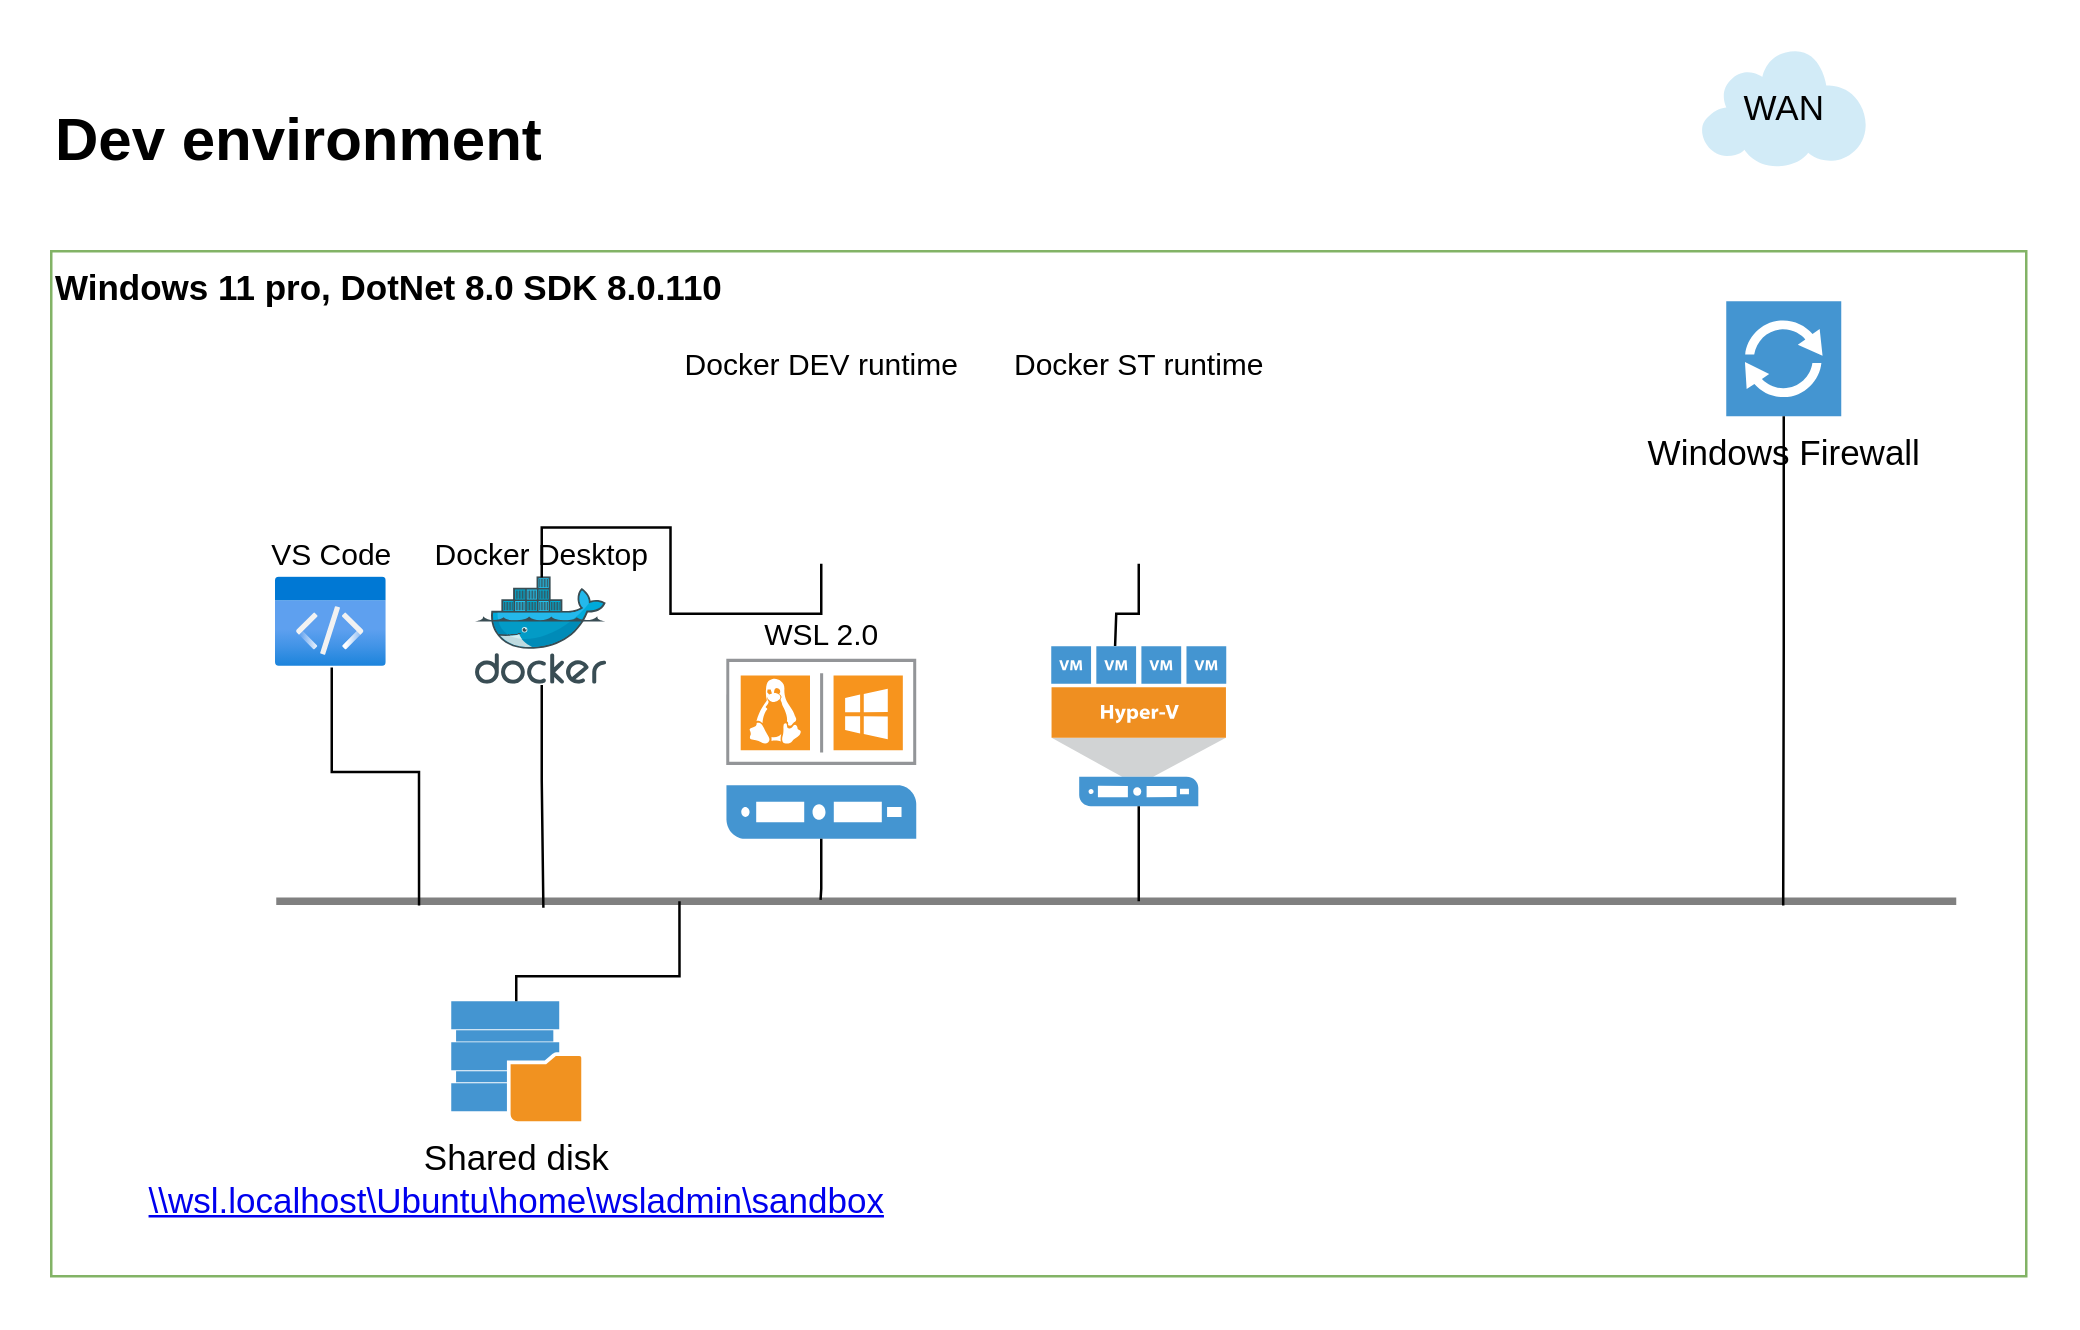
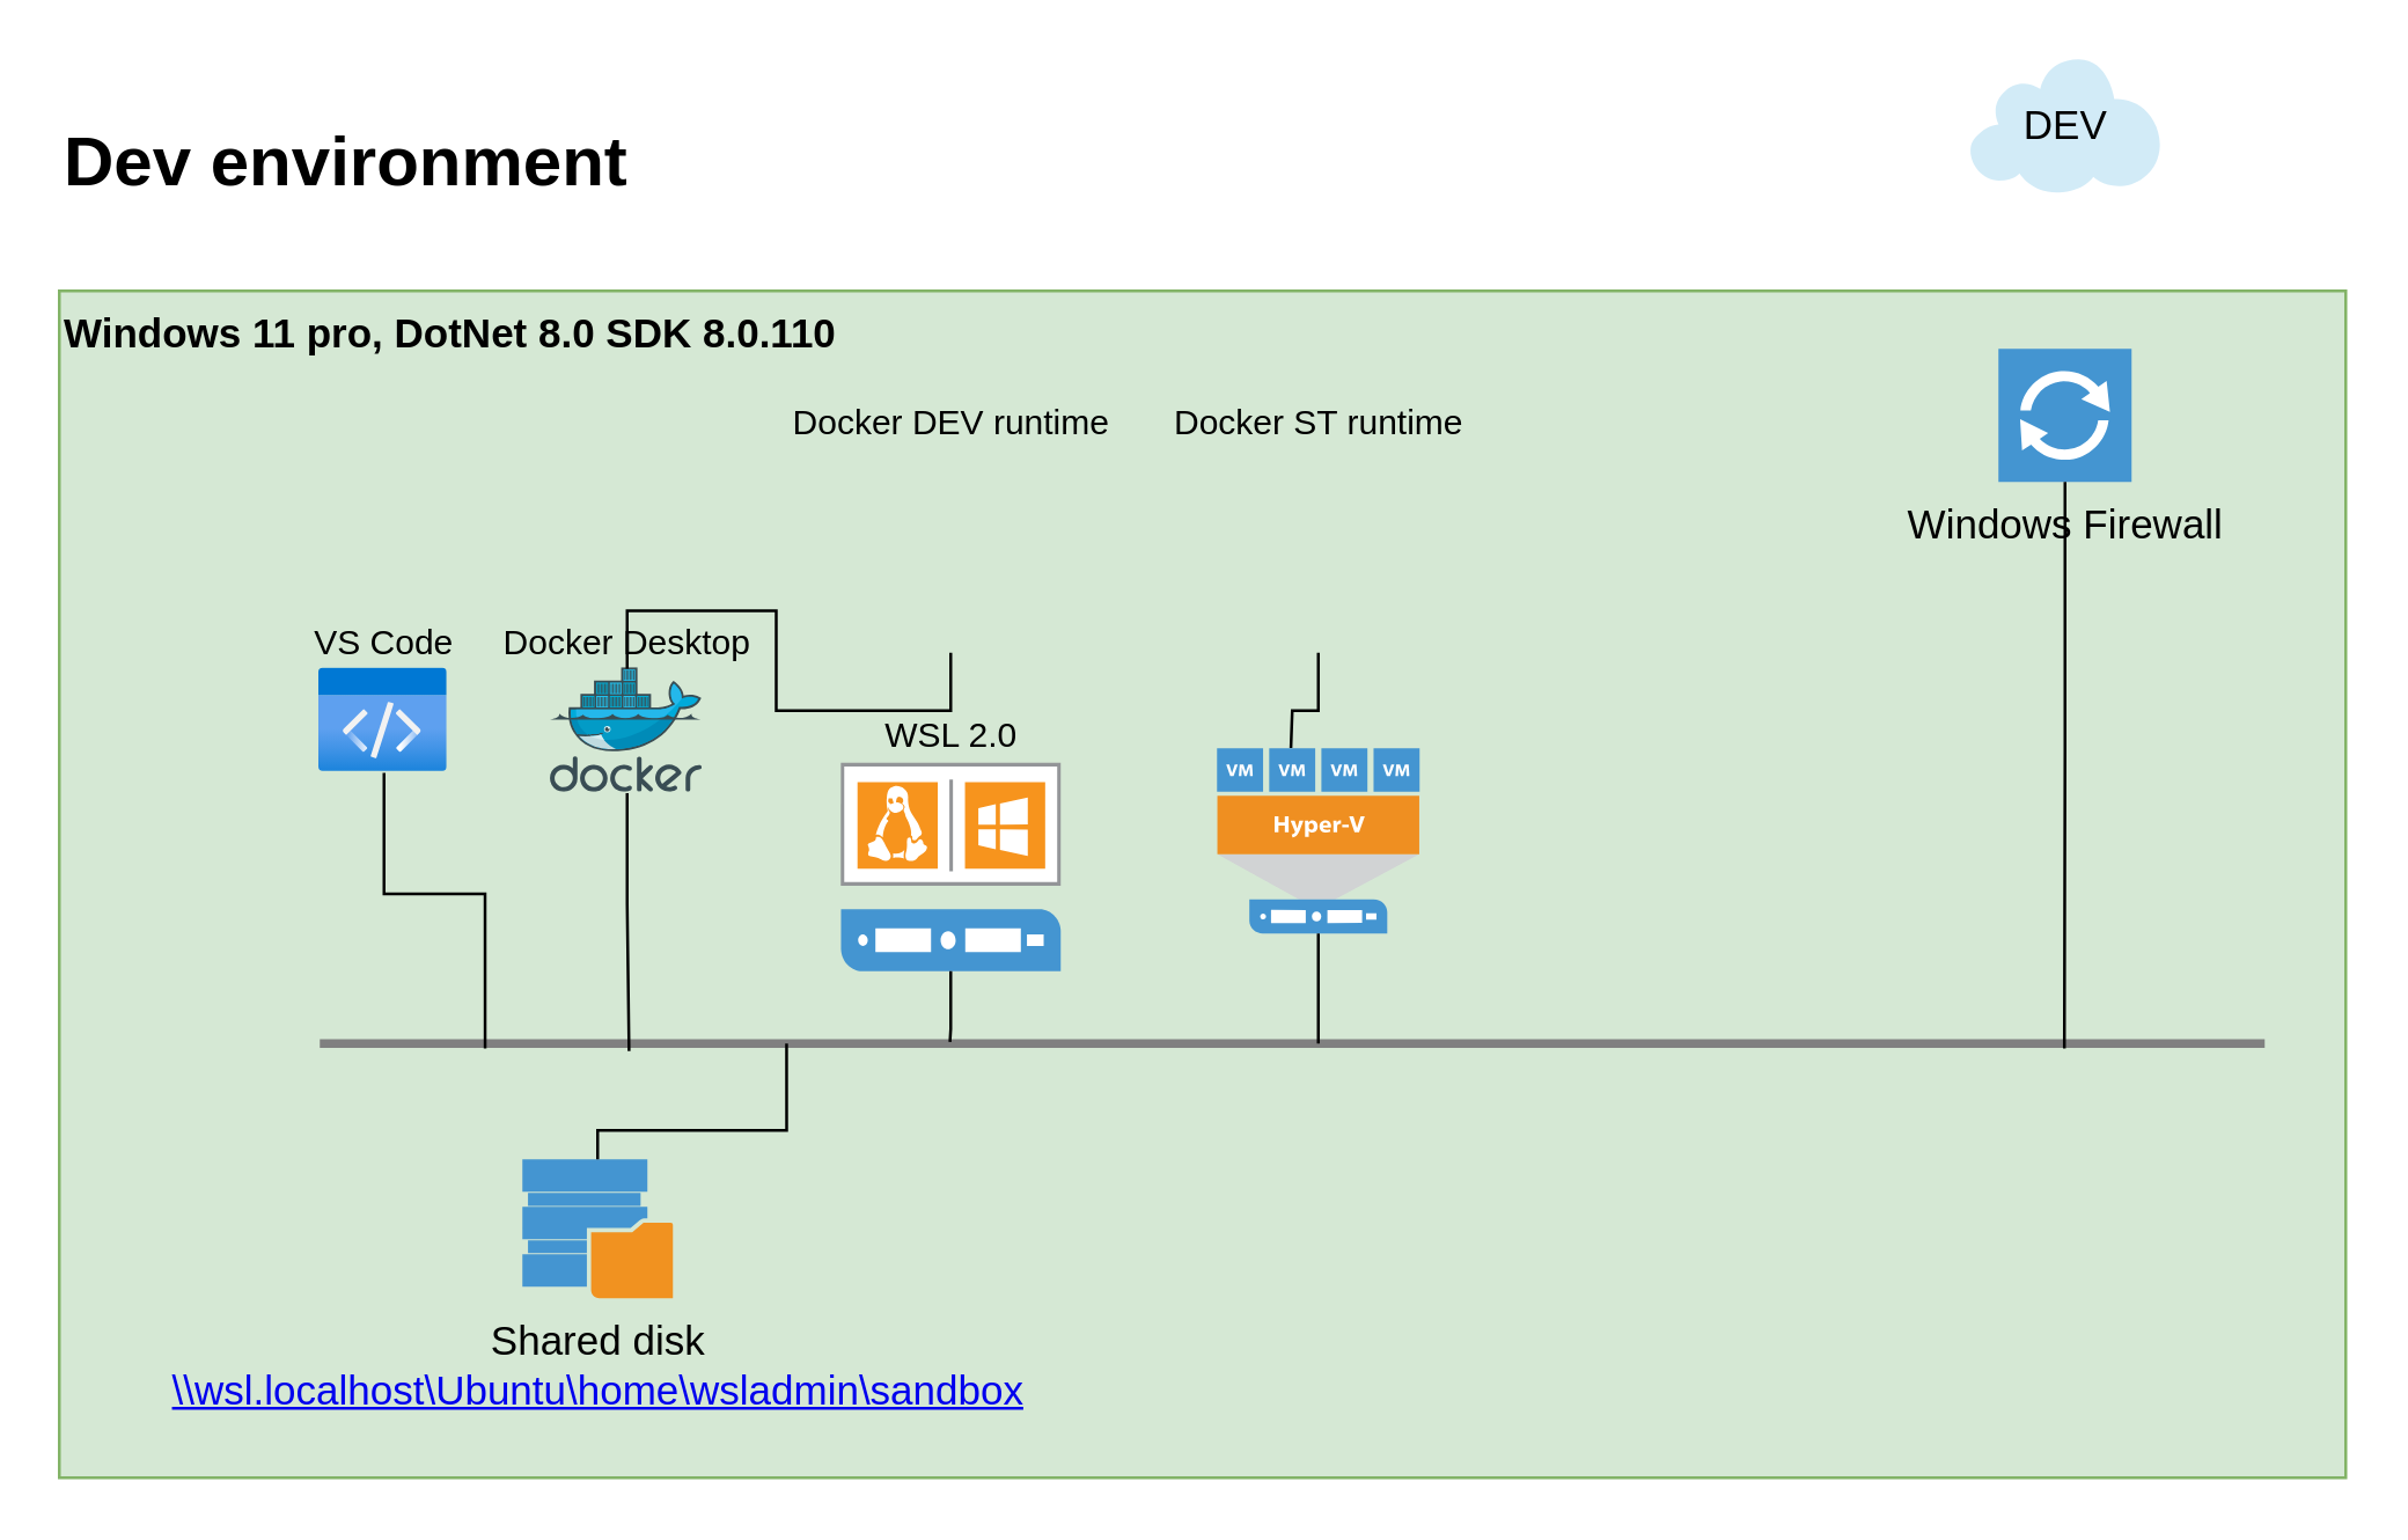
- <mxCell id="5" value="WAN" style="shadow=0;dashed=0;html=1;strokeColor=none;fillColor=#4495D1;labelPosition=center;verticalLabelPosition=middle;verticalAlign=middle;shape=mxgraph.veeam.2d.cloud;fontSize=14;align=center;" parent="1" vertex="1"><mxGeometry x="680" y="20" width="66" height="46" as="geometry" /></mxCell>
+ <mxCell id="5" value="DEV" style="shadow=0;dashed=0;html=1;strokeColor=none;fillColor=#4495D1;labelPosition=center;verticalLabelPosition=middle;verticalAlign=middle;shape=mxgraph.veeam.2d.cloud;fontSize=14;align=center;" parent="1" vertex="1"><mxGeometry x="680" y="20" width="66" height="46" as="geometry" /></mxCell>
- <mxCell id="2" value="Windows 11 pro, DotNet 8.0 SDK 8.0.110" style="whiteSpace=wrap;html=1;fillColor=#ffffff;fontSize=14;strokeColor=#82b366;verticalAlign=top;align=left;fontStyle=1;" parent="1" vertex="1"><mxGeometry x="20" y="100" width="790" height="410" as="geometry" /></mxCell>
+ <mxCell id="2" value="Windows 11 pro, DotNet 8.0 SDK 8.0.110" style="whiteSpace=wrap;html=1;fillColor=#d5e8d4;fontSize=14;strokeColor=#82b366;verticalAlign=top;align=left;fontStyle=1" parent="1" vertex="1"><mxGeometry x="20" y="100" width="790" height="410" as="geometry" /></mxCell>
